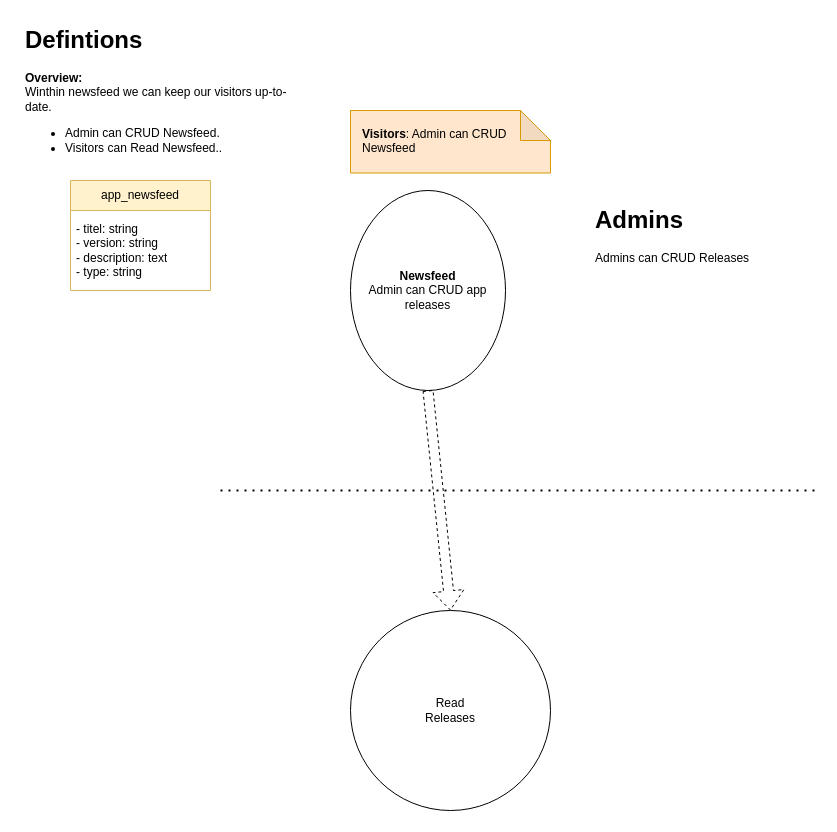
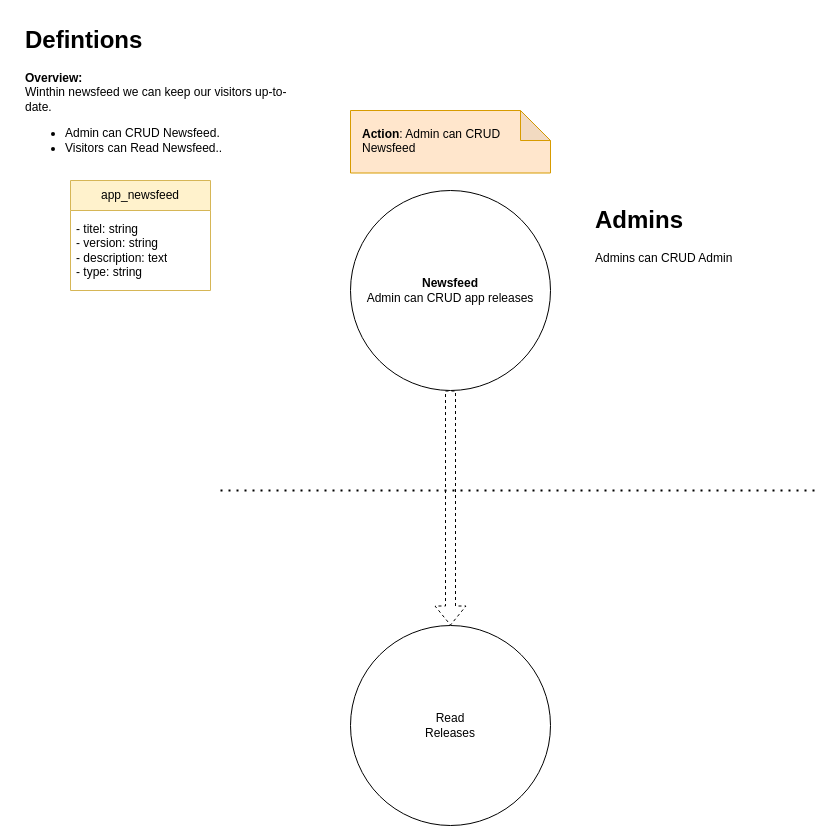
- <mxCell id="8" value="&lt;b&gt;Visitors&lt;/b&gt;: Admin can CRUD Newsfeed" style="shape=note;whiteSpace=wrap;html=1;backgroundOutline=1;darkOpacity=0.05;align=left;spacing=12;fillColor=#ffe6cc;strokeColor=#d79b00;verticalAlign=top;" parent="1" vertex="1"><mxGeometry x="350" y="110" width="200" height="62.5" as="geometry" /></mxCell>
+ <mxCell id="8" value="&lt;b&gt;Action&lt;/b&gt;: Admin can CRUD Newsfeed" style="shape=note;whiteSpace=wrap;html=1;backgroundOutline=1;darkOpacity=0.05;align=left;spacing=12;fillColor=#ffe6cc;strokeColor=#d79b00;verticalAlign=top;" parent="1" vertex="1"><mxGeometry x="350" y="110" width="200" height="62.5" as="geometry" /></mxCell>
- <mxCell id="5" value="&lt;h1&gt;Admins&lt;/h1&gt;&lt;p&gt;Admins can CRUD Releases&amp;nbsp;&lt;/p&gt;" style="text;html=1;strokeColor=none;fillColor=none;spacing=5;spacingTop=-20;whiteSpace=wrap;overflow=hidden;rounded=0;" parent="1" vertex="1"><mxGeometry x="590" y="200" width="190" height="120" as="geometry" /></mxCell>
+ <mxCell id="5" value="&lt;h1&gt;Admins&lt;/h1&gt;&lt;p&gt;Admins can CRUD Admin&amp;nbsp;&lt;/p&gt;" style="text;html=1;strokeColor=none;fillColor=none;spacing=5;spacingTop=-20;whiteSpace=wrap;overflow=hidden;rounded=0;" parent="1" vertex="1"><mxGeometry x="590" y="200" width="190" height="120" as="geometry" /></mxCell>
- <mxCell id="4" value="&lt;b&gt;Newsfeed&lt;/b&gt;&lt;br&gt;Admin can CRUD app releases" style="ellipse;whiteSpace=wrap;html=1;aspect=fixed;" parent="1" vertex="1"><mxGeometry x="350" y="190" width="155" height="200" as="geometry" /></mxCell>
+ <mxCell id="4" value="&lt;b&gt;Newsfeed&lt;/b&gt;&lt;br&gt;Admin can CRUD app releases" style="ellipse;whiteSpace=wrap;html=1;aspect=fixed;" parent="1" vertex="1"><mxGeometry x="350" y="190" width="200" height="200" as="geometry" /></mxCell>
- <mxCell id="2" value="Read&lt;br&gt;Releases" style="ellipse;whiteSpace=wrap;html=1;aspect=fixed;" parent="1" vertex="1"><mxGeometry x="350" y="610" width="200" height="200" as="geometry" /></mxCell>
+ <mxCell id="2" value="Read&lt;br&gt;Releases" style="ellipse;whiteSpace=wrap;html=1;aspect=fixed;" parent="1" vertex="1"><mxGeometry x="350" y="625" width="200" height="200" as="geometry" /></mxCell>
